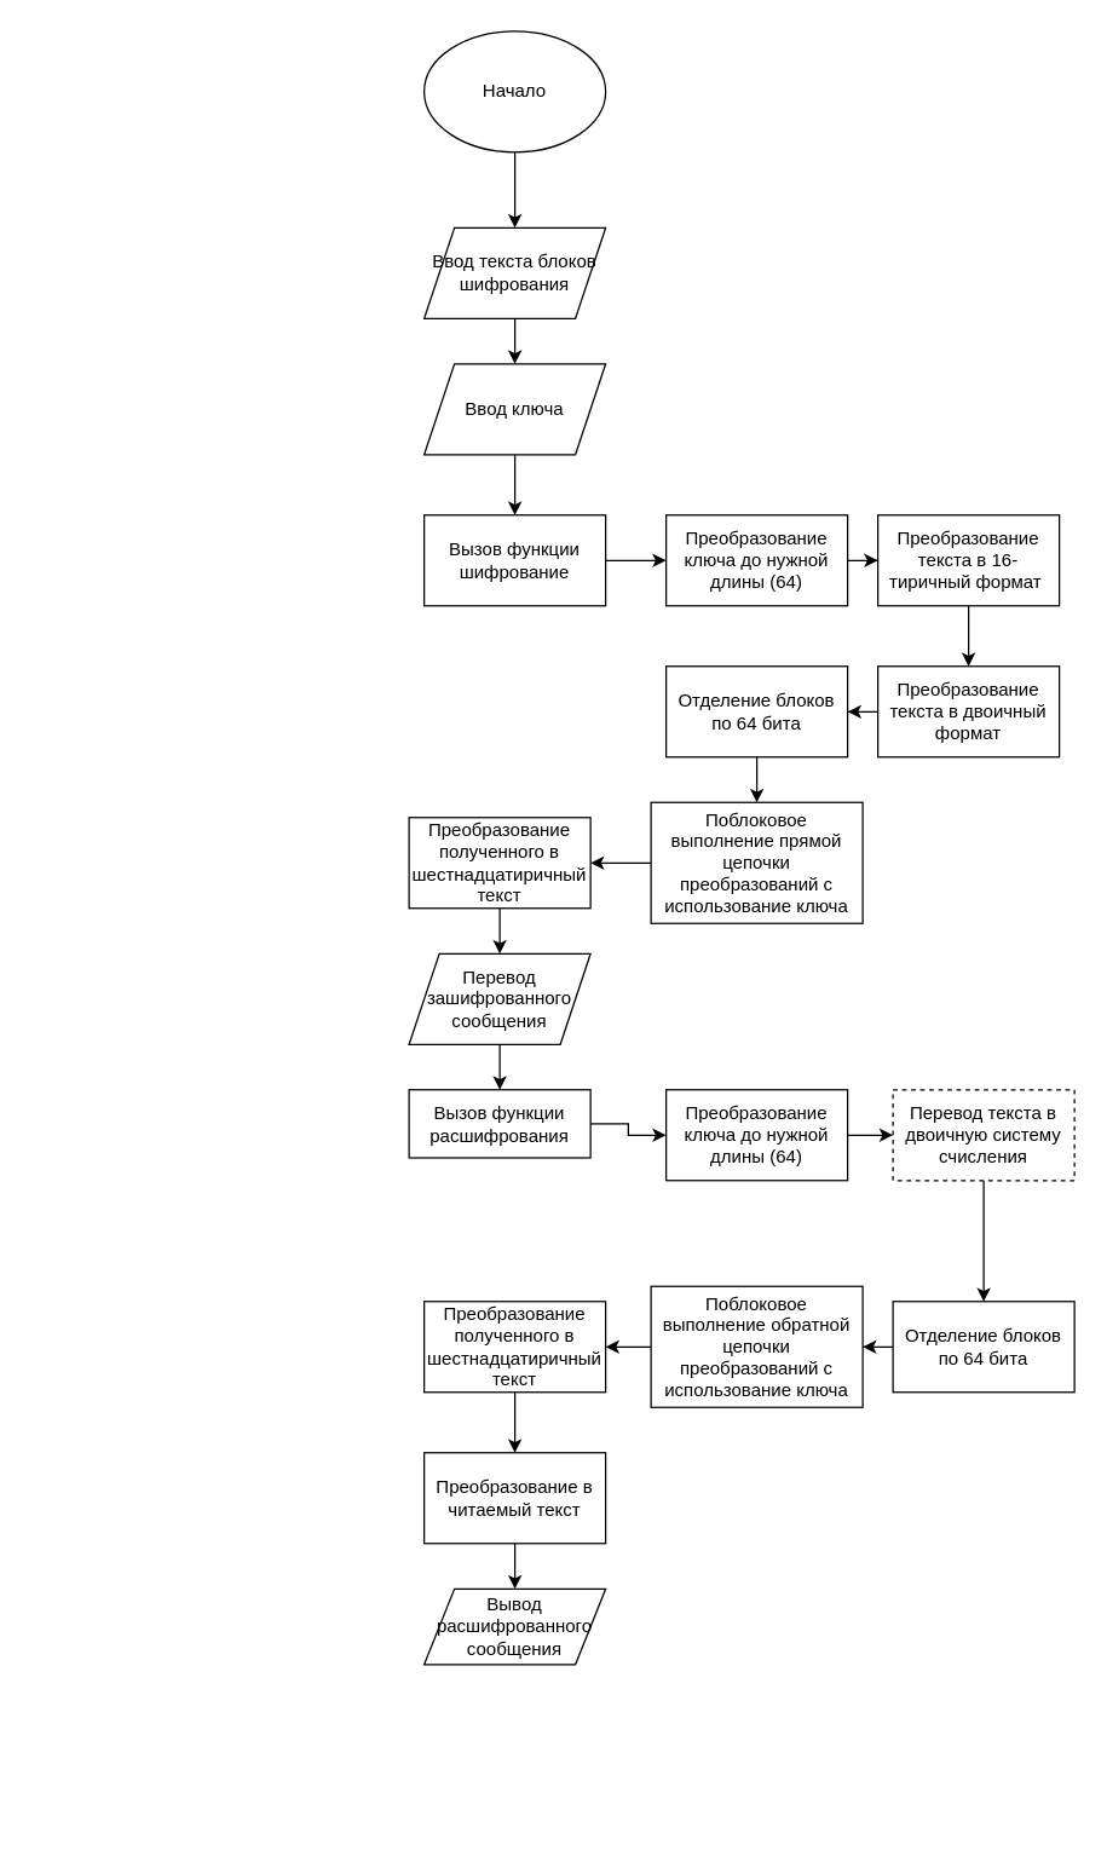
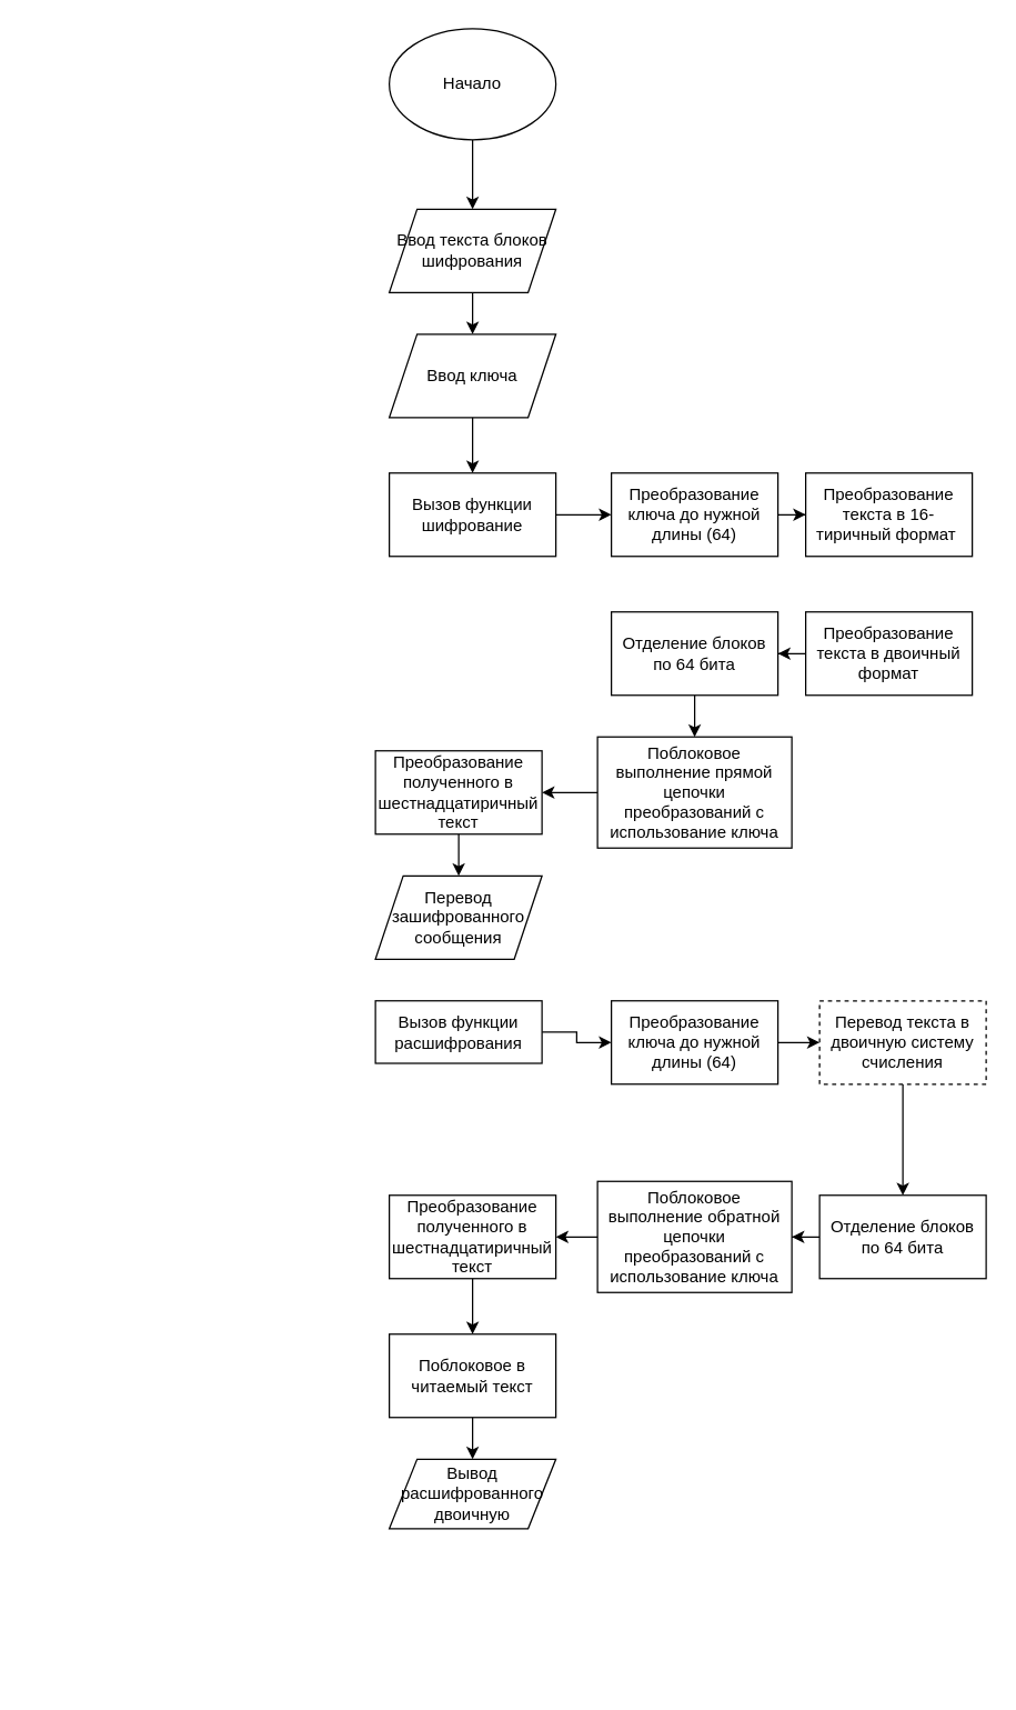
- <mxCell id="12" value="" style="edgeStyle=orthogonalEdgeStyle;rounded=0;orthogonalLoop=1;jettySize=auto;html=1;" edge="1" parent="1" source="13" target="15"><mxGeometry relative="1" as="geometry" /></mxCell>
- <mxCell id="22" value="" style="edgeStyle=orthogonalEdgeStyle;rounded=0;orthogonalLoop=1;jettySize=auto;html=1;" edge="1" parent="1" source="23" target="27"><mxGeometry relative="1" as="geometry" /></mxCell>
- <mxCell id="39" value="Преобразование в читаемый текст" style="whiteSpace=wrap;html=1;" vertex="1" parent="1"><mxGeometry x="280" y="960" width="120" height="60" as="geometry" /></mxCell>
+ <mxCell id="39" value="Поблоковое в читаемый текст" style="whiteSpace=wrap;html=1;" vertex="1" parent="1"><mxGeometry x="280" y="960" width="120" height="60" as="geometry" /></mxCell>
- <mxCell id="40" value="Вывод расшифрованного сообщения" style="shape=parallelogram;perimeter=parallelogramPerimeter;whiteSpace=wrap;html=1;fixedSize=1;" vertex="1" parent="1"><mxGeometry x="280" y="1050" width="120" height="50" as="geometry" /></mxCell>
+ <mxCell id="40" value="Вывод расшифрованного двоичную" style="shape=parallelogram;perimeter=parallelogramPerimeter;whiteSpace=wrap;html=1;fixedSize=1;" vertex="1" parent="1"><mxGeometry x="280" y="1050" width="120" height="50" as="geometry" /></mxCell>
